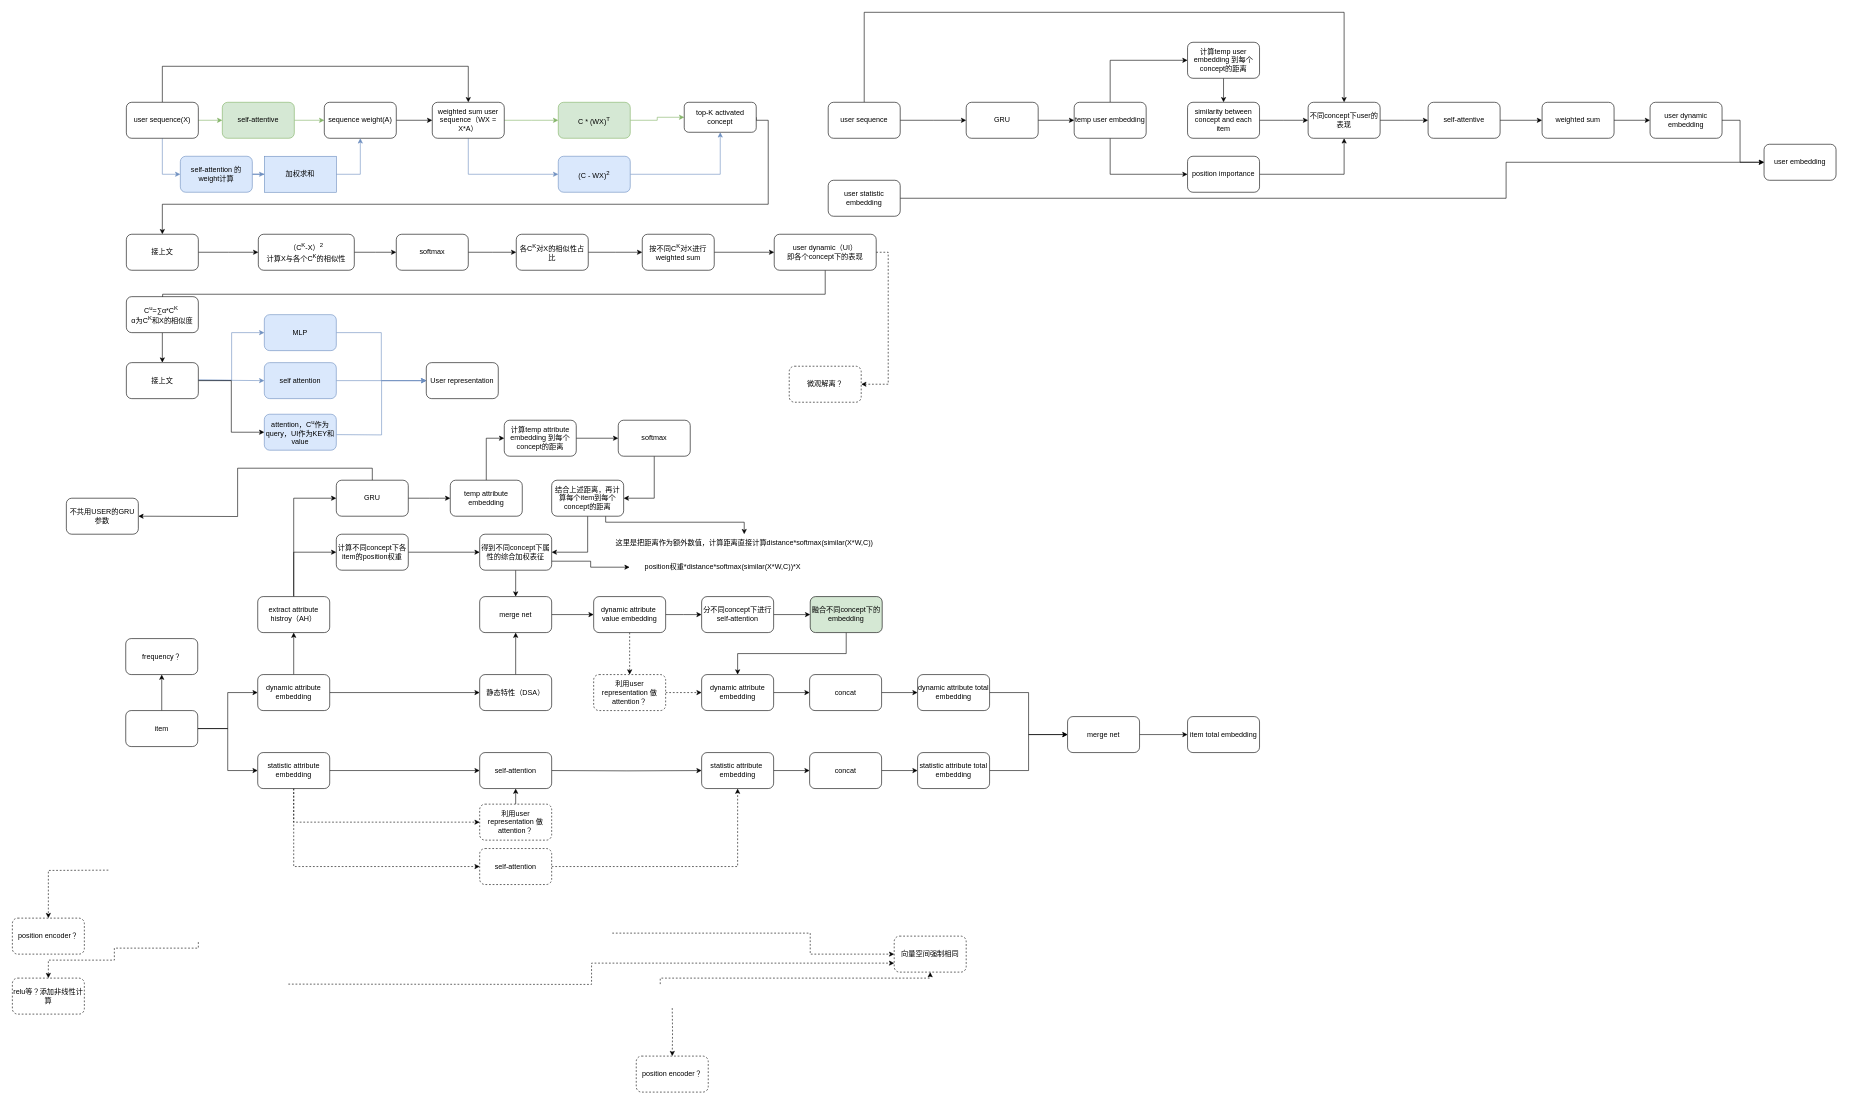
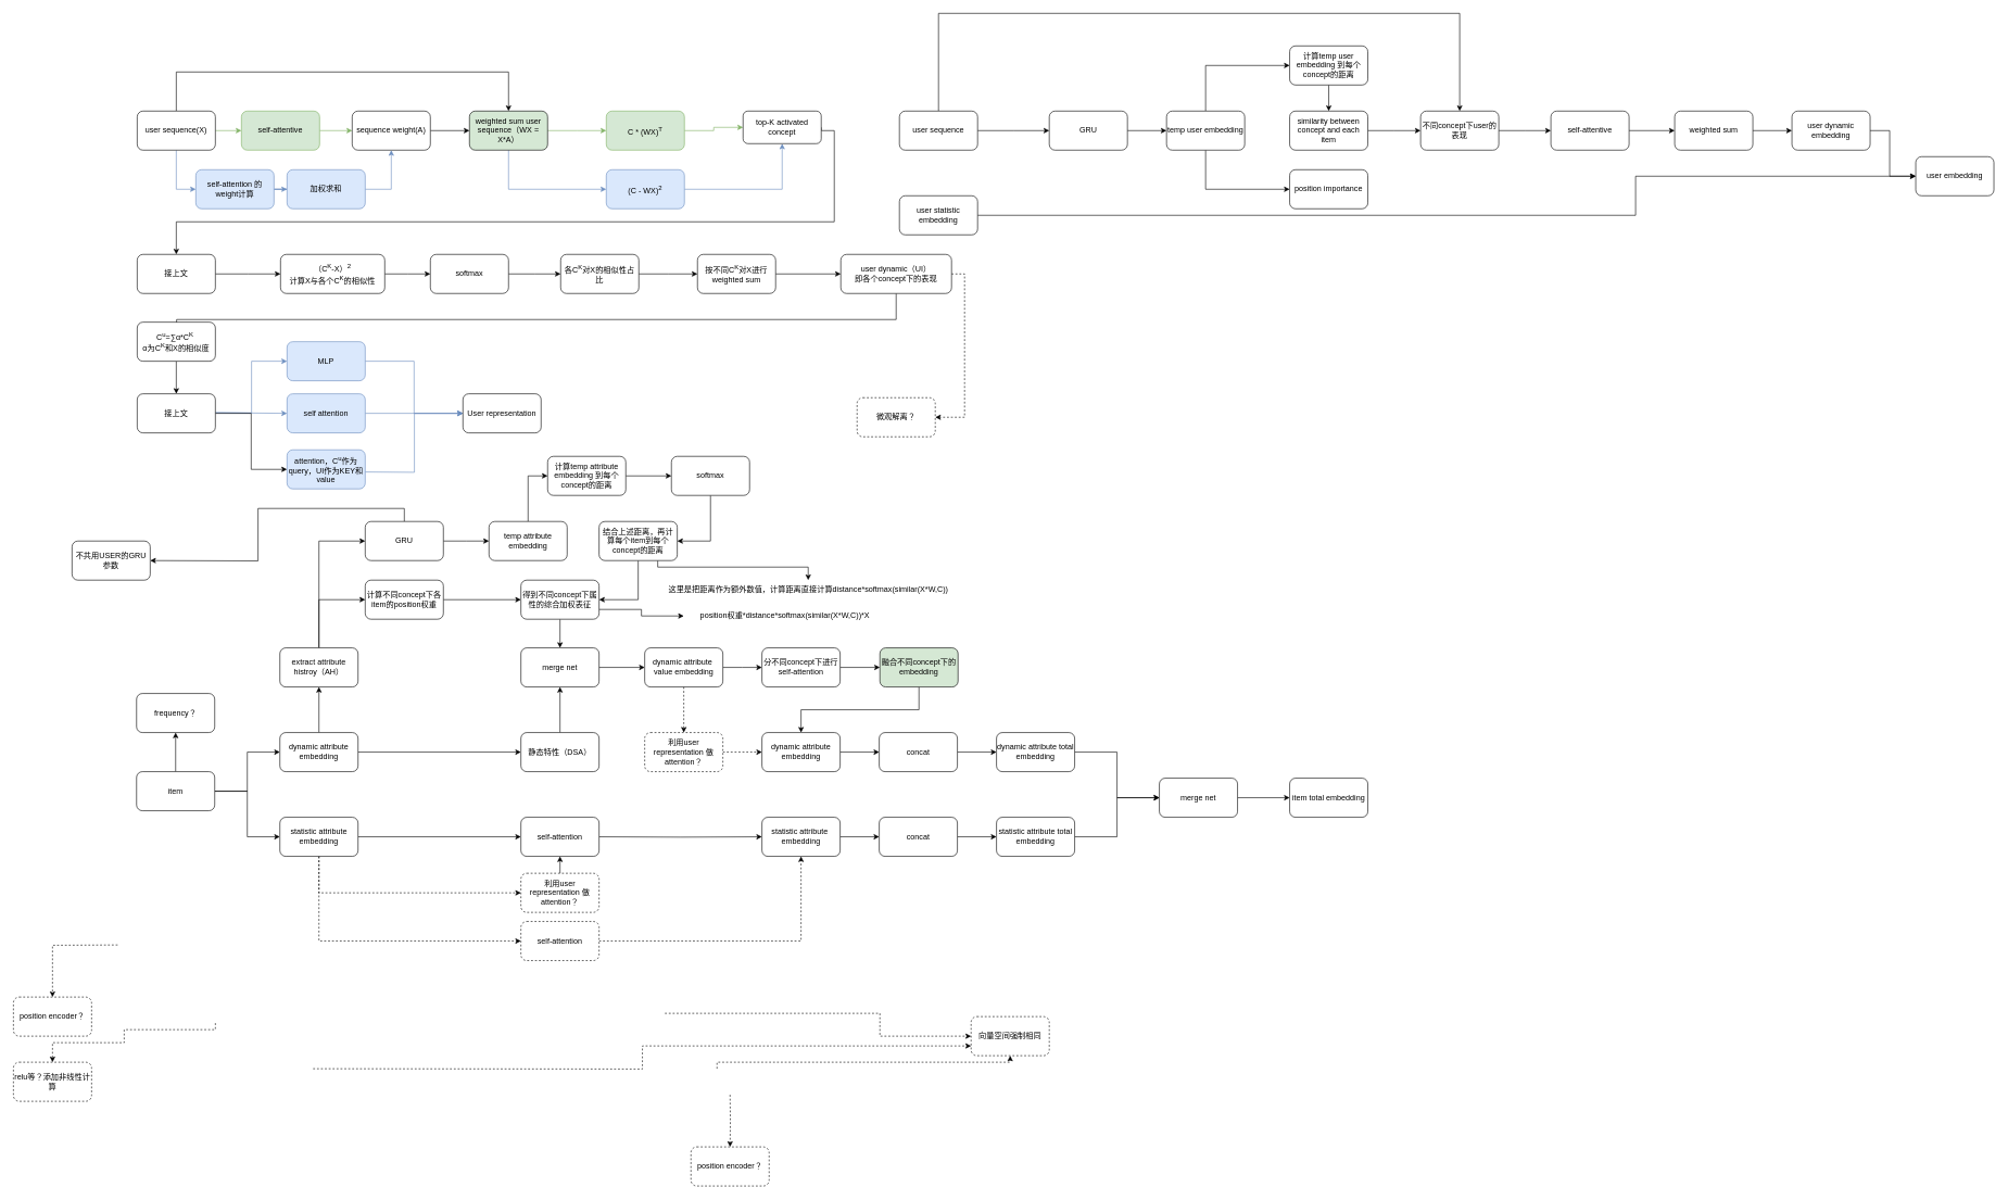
- <mxCell id="18" value="weighted sum user sequence（WX = X*A）" style="rounded=1;whiteSpace=wrap;html=1;" parent="1" vertex="1"><mxGeometry x="720" y="170" width="120" height="60" as="geometry" /></mxCell>
+ <mxCell id="18" value="weighted sum user sequence（WX = X*A）" style="rounded=1;whiteSpace=wrap;html=1;fillColor=#d5e8d4;" parent="1" vertex="1"><mxGeometry x="720" y="170" width="120" height="60" as="geometry" /></mxCell>
- <mxCell id="120" style="edgeStyle=orthogonalEdgeStyle;rounded=0;orthogonalLoop=1;jettySize=auto;html=1;exitX=1;exitY=0.5;exitDx=0;exitDy=0;entryX=0.5;entryY=1;entryDx=0;entryDy=0;" parent="1" source="121" target="119" edge="1"><mxGeometry relative="1" as="geometry" /></mxCell>
- <mxCell id="15" value="加权求和" style="whiteSpace=wrap;html=1;strokeColor=#6c8ebf;fillColor=#dae8fc;rounded=0;" parent="1" vertex="1"><mxGeometry x="440" y="260" width="120" height="60" as="geometry" /></mxCell>
+ <mxCell id="15" value="加权求和" style="rounded=1;whiteSpace=wrap;html=1;strokeColor=#6c8ebf;fillColor=#dae8fc;" parent="1" vertex="1"><mxGeometry x="440" y="260" width="120" height="60" as="geometry" /></mxCell>
